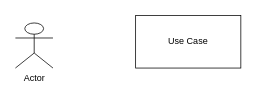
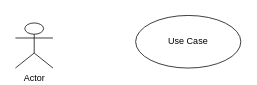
- <mxCell id="3" value="Use Case" style="whiteSpace=wrap;html=1;rounded=0;" vertex="1" parent="1"><mxGeometry x="180" y="20" width="140" height="70" as="geometry" /></mxCell>
+ <mxCell id="3" value="Use Case" style="ellipse;whiteSpace=wrap;html=1;" vertex="1" parent="1"><mxGeometry x="180" y="20" width="140" height="70" as="geometry" /></mxCell>
